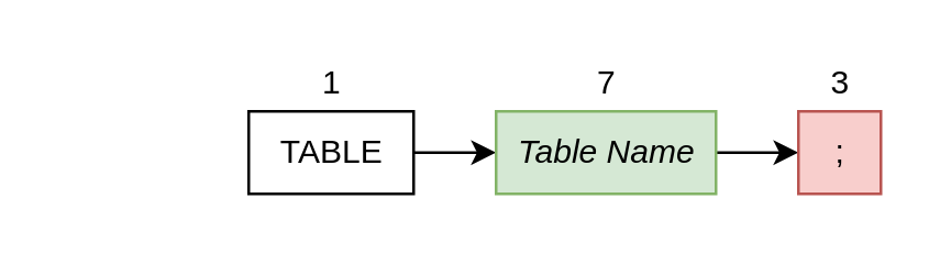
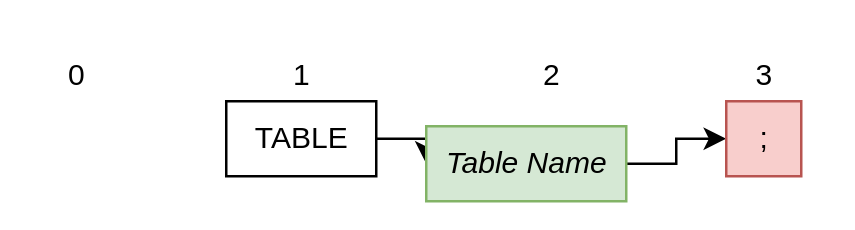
+ <mxCell id="2" value="0" style="text;html=1;align=center;verticalAlign=middle;resizable=0;points=[];autosize=1;" vertex="1" parent="1"><mxGeometry x="20" y="20" width="20" height="20" as="geometry" /></mxCell>
- <mxCell id="8" value="7" style="text;html=1;align=center;verticalAlign=middle;resizable=0;points=[];autosize=1;" vertex="1" parent="1"><mxGeometry x="210" y="20" width="20" height="20" as="geometry" /></mxCell>
+ <mxCell id="8" value="2" style="text;html=1;align=center;verticalAlign=middle;resizable=0;points=[];autosize=1;" vertex="1" parent="1"><mxGeometry x="210" y="20" width="20" height="20" as="geometry" /></mxCell>
- <mxCell id="7" value="&lt;i&gt;Table Name&lt;/i&gt;" style="html=1;fillColor=#d5e8d4;strokeColor=#82b366;" vertex="1" parent="1"><mxGeometry x="180" y="40" width="80" height="30" as="geometry" /></mxCell>
+ <mxCell id="7" value="&lt;i&gt;Table Name&lt;/i&gt;" style="html=1;fillColor=#d5e8d4;strokeColor=#82b366;" vertex="1" parent="1"><mxGeometry x="170" y="50" width="80" height="30" as="geometry" /></mxCell>
